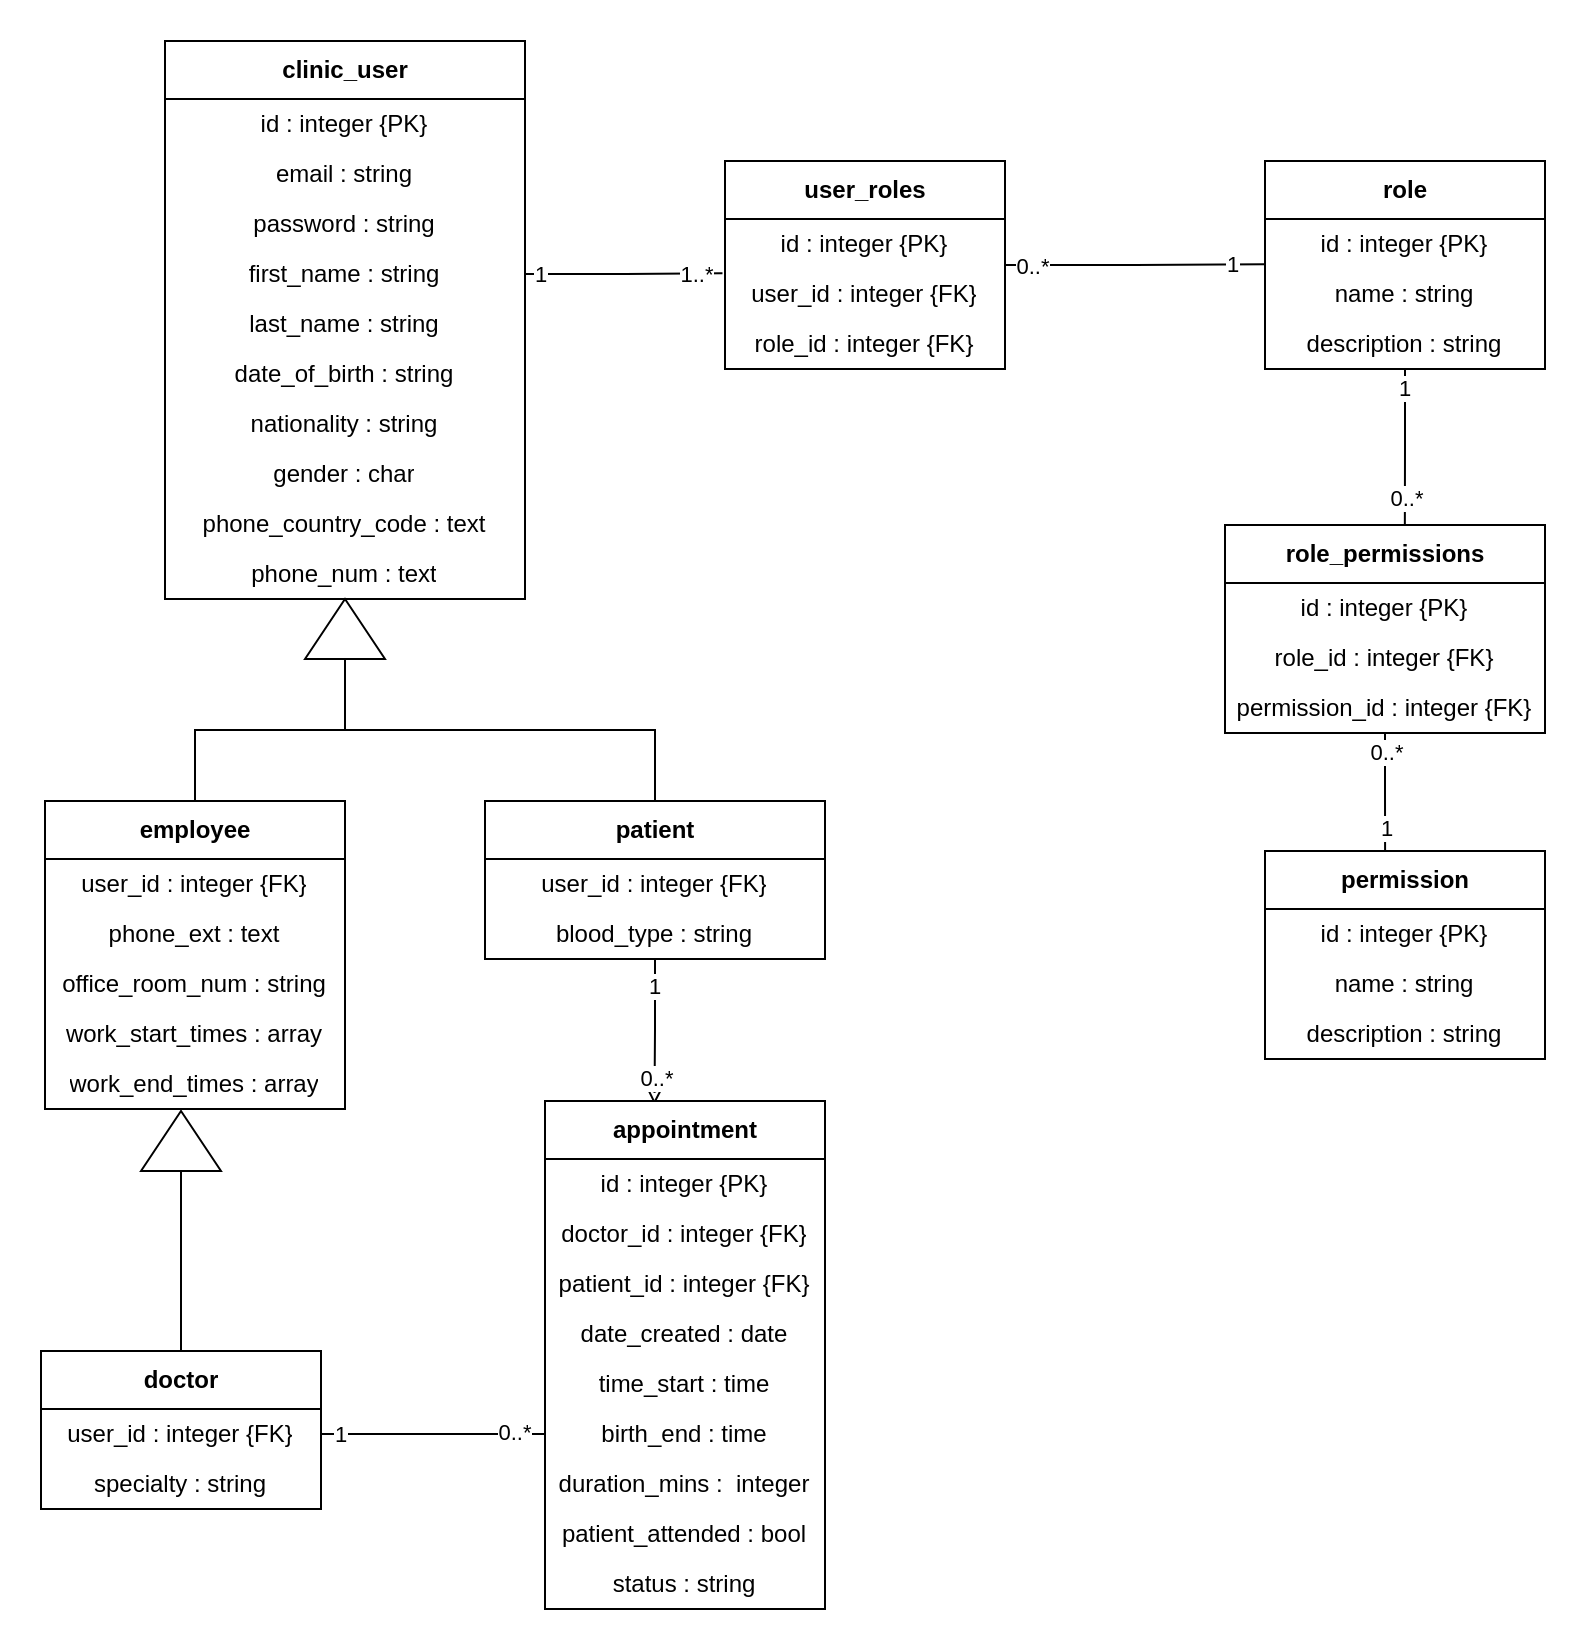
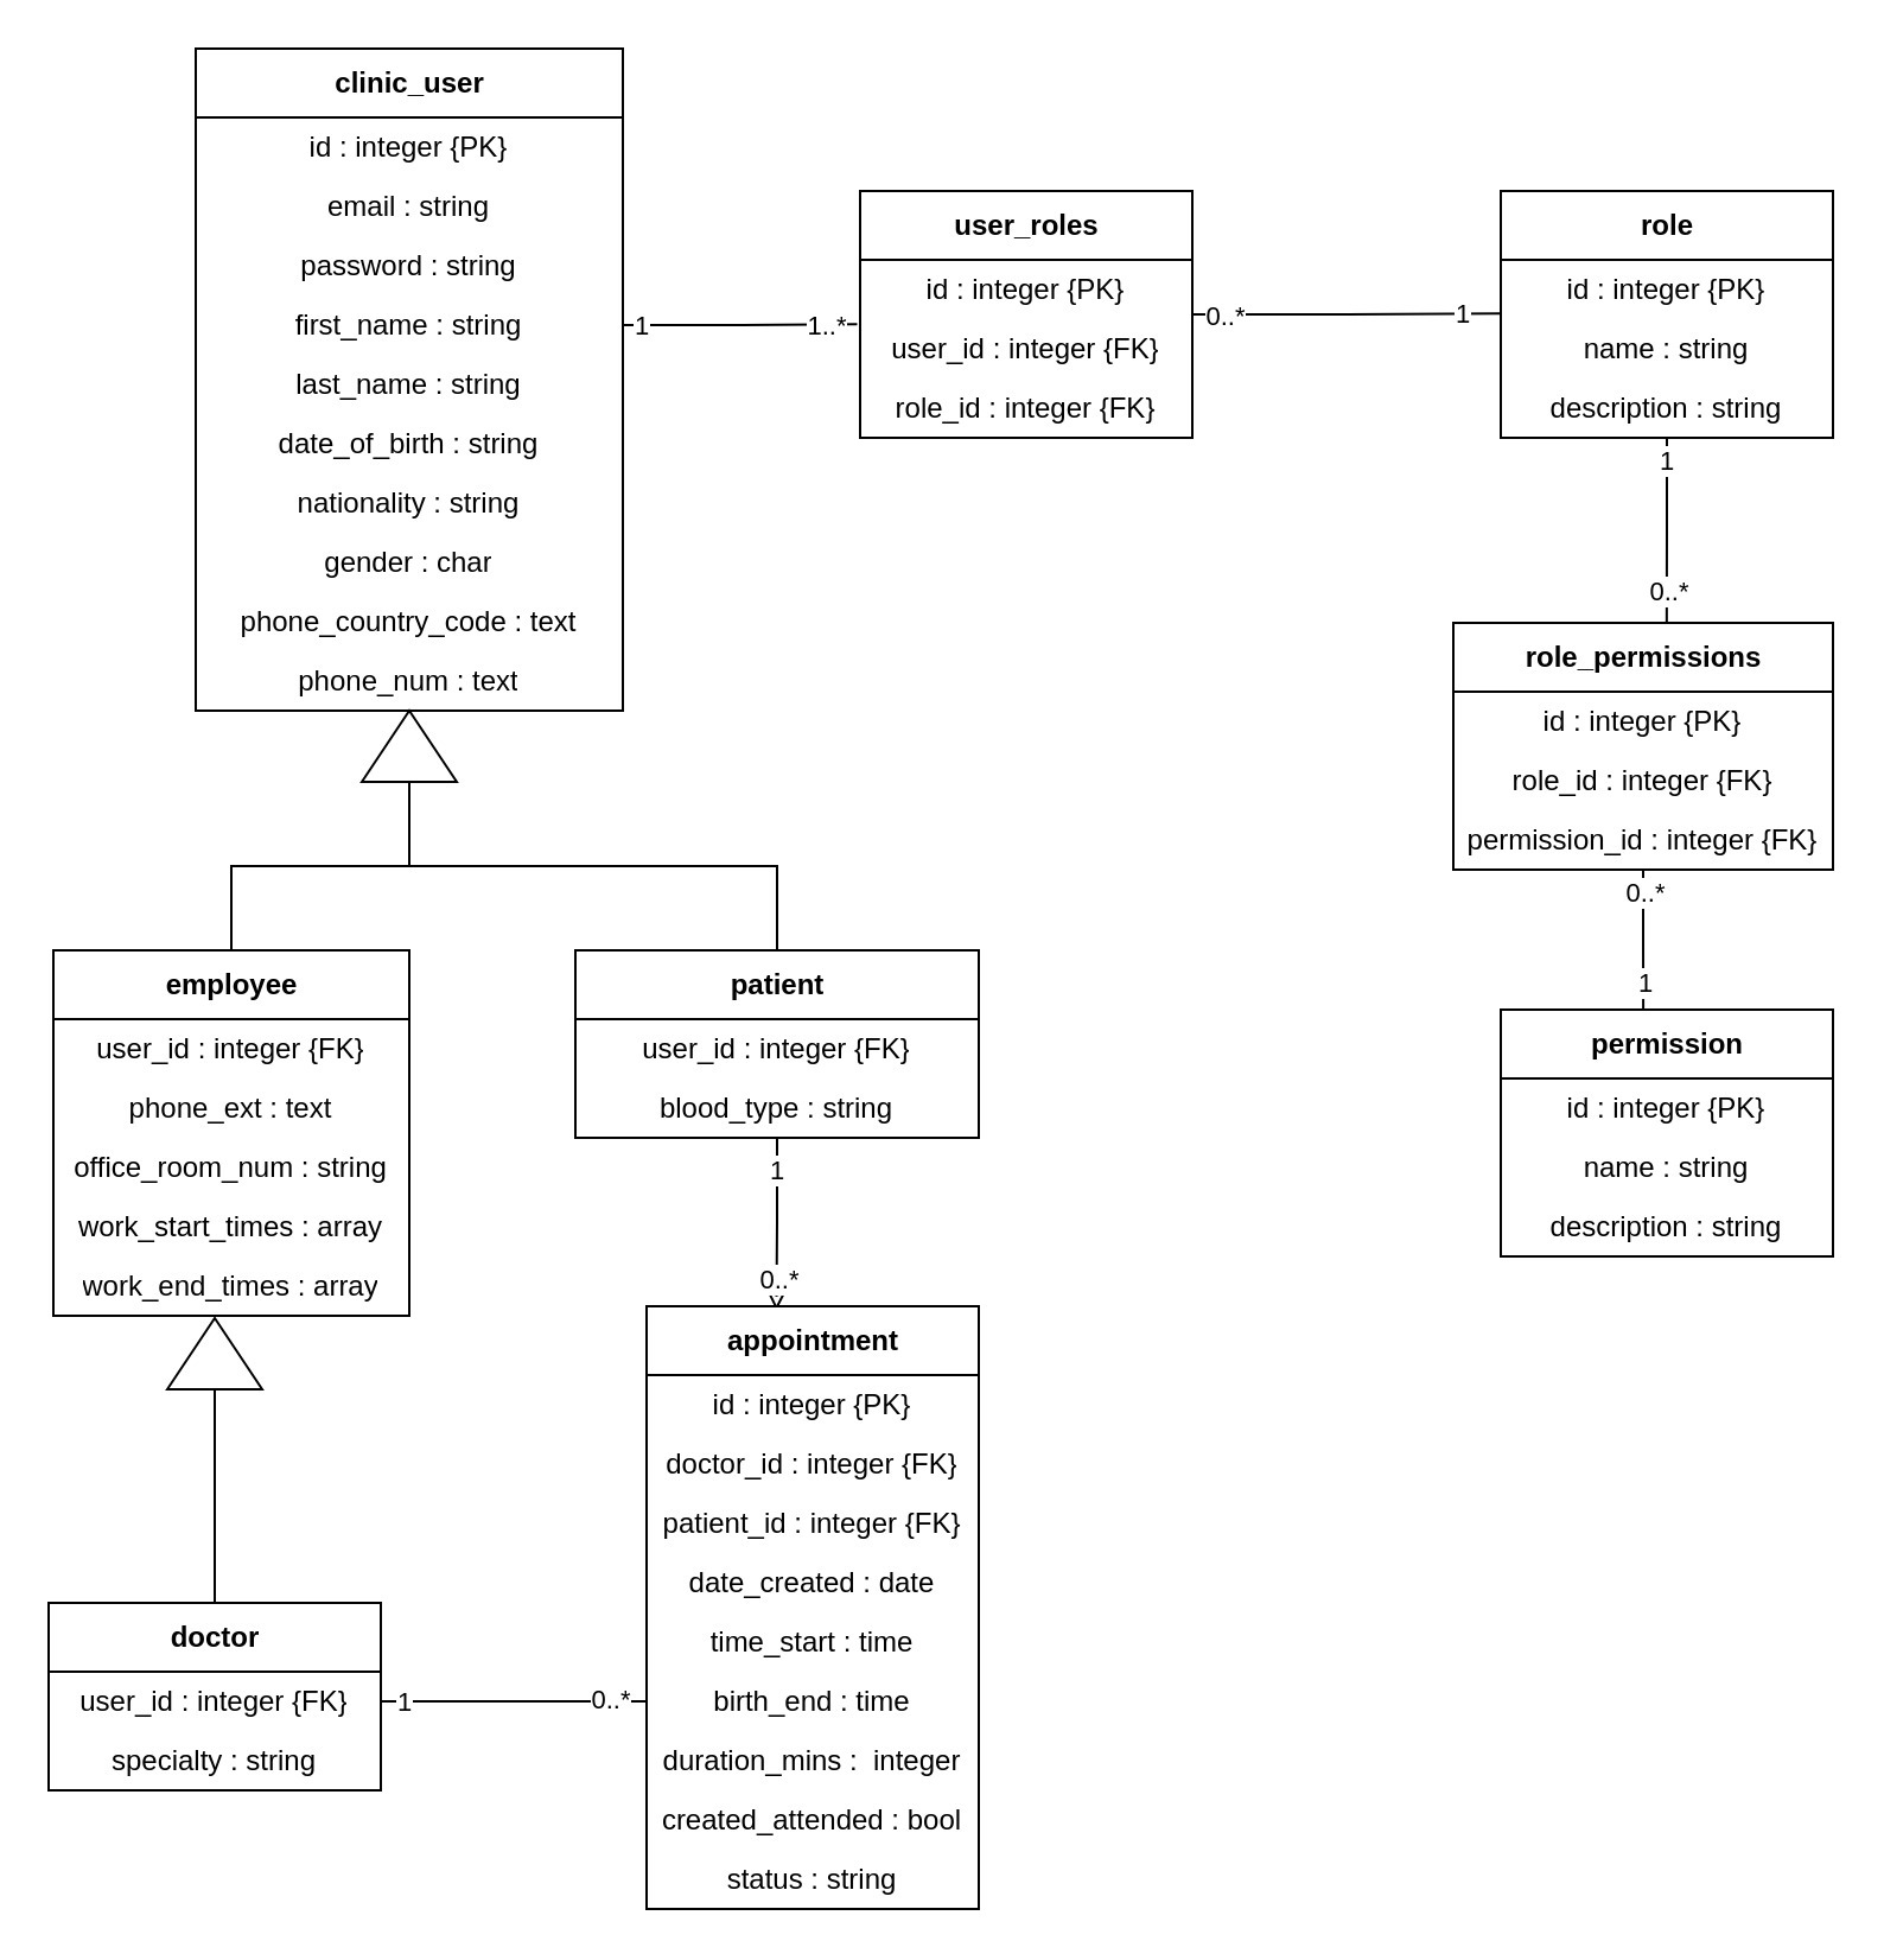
- <mxCell id="58" value="patient_attended : bool" style="text;html=1;strokeColor=none;fillColor=none;align=center;verticalAlign=middle;spacingLeft=4;spacingRight=4;overflow=hidden;rotatable=0;points=[[0,0.5],[1,0.5]];portConstraint=eastwest;" parent="50" vertex="1"><mxGeometry y="204" width="140" height="25" as="geometry" /></mxCell>
+ <mxCell id="58" value="created_attended : bool" style="text;html=1;strokeColor=none;fillColor=none;align=center;verticalAlign=middle;spacingLeft=4;spacingRight=4;overflow=hidden;rotatable=0;points=[[0,0.5],[1,0.5]];portConstraint=eastwest;" parent="50" vertex="1"><mxGeometry y="204" width="140" height="25" as="geometry" /></mxCell>
